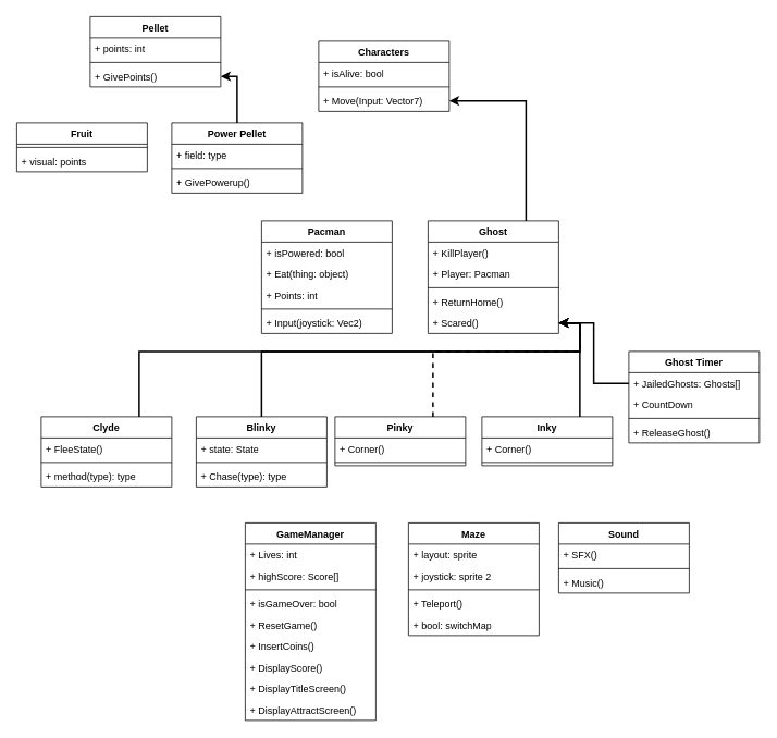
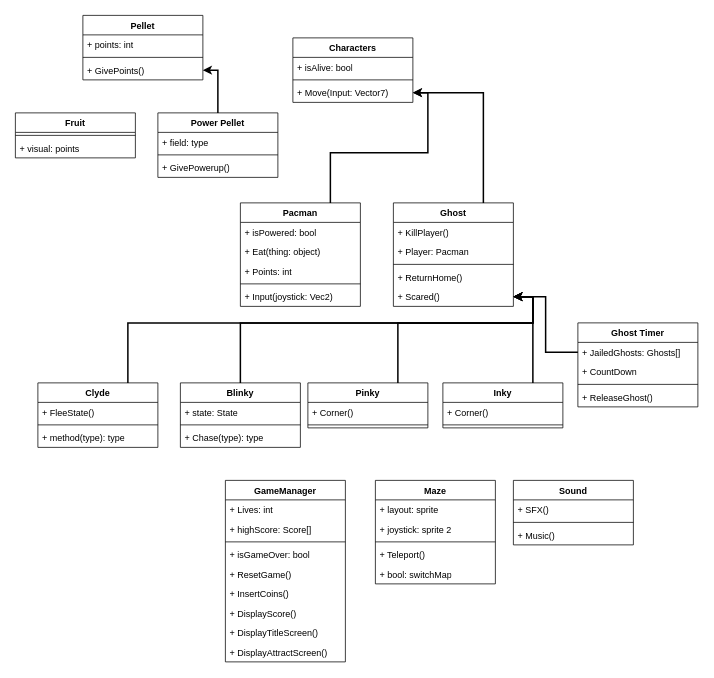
+ <mxCell id="2" style="edgeStyle=orthogonalEdgeStyle;rounded=0;orthogonalLoop=1;jettySize=auto;html=1;exitX=0.75;exitY=0;exitDx=0;exitDy=0;entryX=1;entryY=0.5;entryDx=0;entryDy=0;strokeWidth=2;" edge="1" parent="1" source="3" target="56"><mxGeometry relative="1" as="geometry" /></mxCell>
- <mxCell id="49" style="edgeStyle=orthogonalEdgeStyle;rounded=0;orthogonalLoop=1;jettySize=auto;html=1;exitX=0.75;exitY=0;exitDx=0;exitDy=0;entryX=1;entryY=0.5;entryDx=0;entryDy=0;strokeWidth=2;dashed=1;" edge="1" parent="1" source="50" target="15"><mxGeometry relative="1" as="geometry"><Array as="points"><mxPoint x="540" y="430" /><mxPoint x="710" y="430" /><mxPoint x="710" y="369" /></Array></mxGeometry></mxCell>
+ <mxCell id="49" style="edgeStyle=orthogonalEdgeStyle;rounded=0;orthogonalLoop=1;jettySize=auto;html=1;exitX=0.75;exitY=0;exitDx=0;exitDy=0;entryX=1;entryY=0.5;entryDx=0;entryDy=0;strokeWidth=2;" edge="1" parent="1" source="50" target="15"><mxGeometry relative="1" as="geometry"><Array as="points"><mxPoint x="540" y="430" /><mxPoint x="710" y="430" /><mxPoint x="710" y="369" /></Array></mxGeometry></mxCell>
